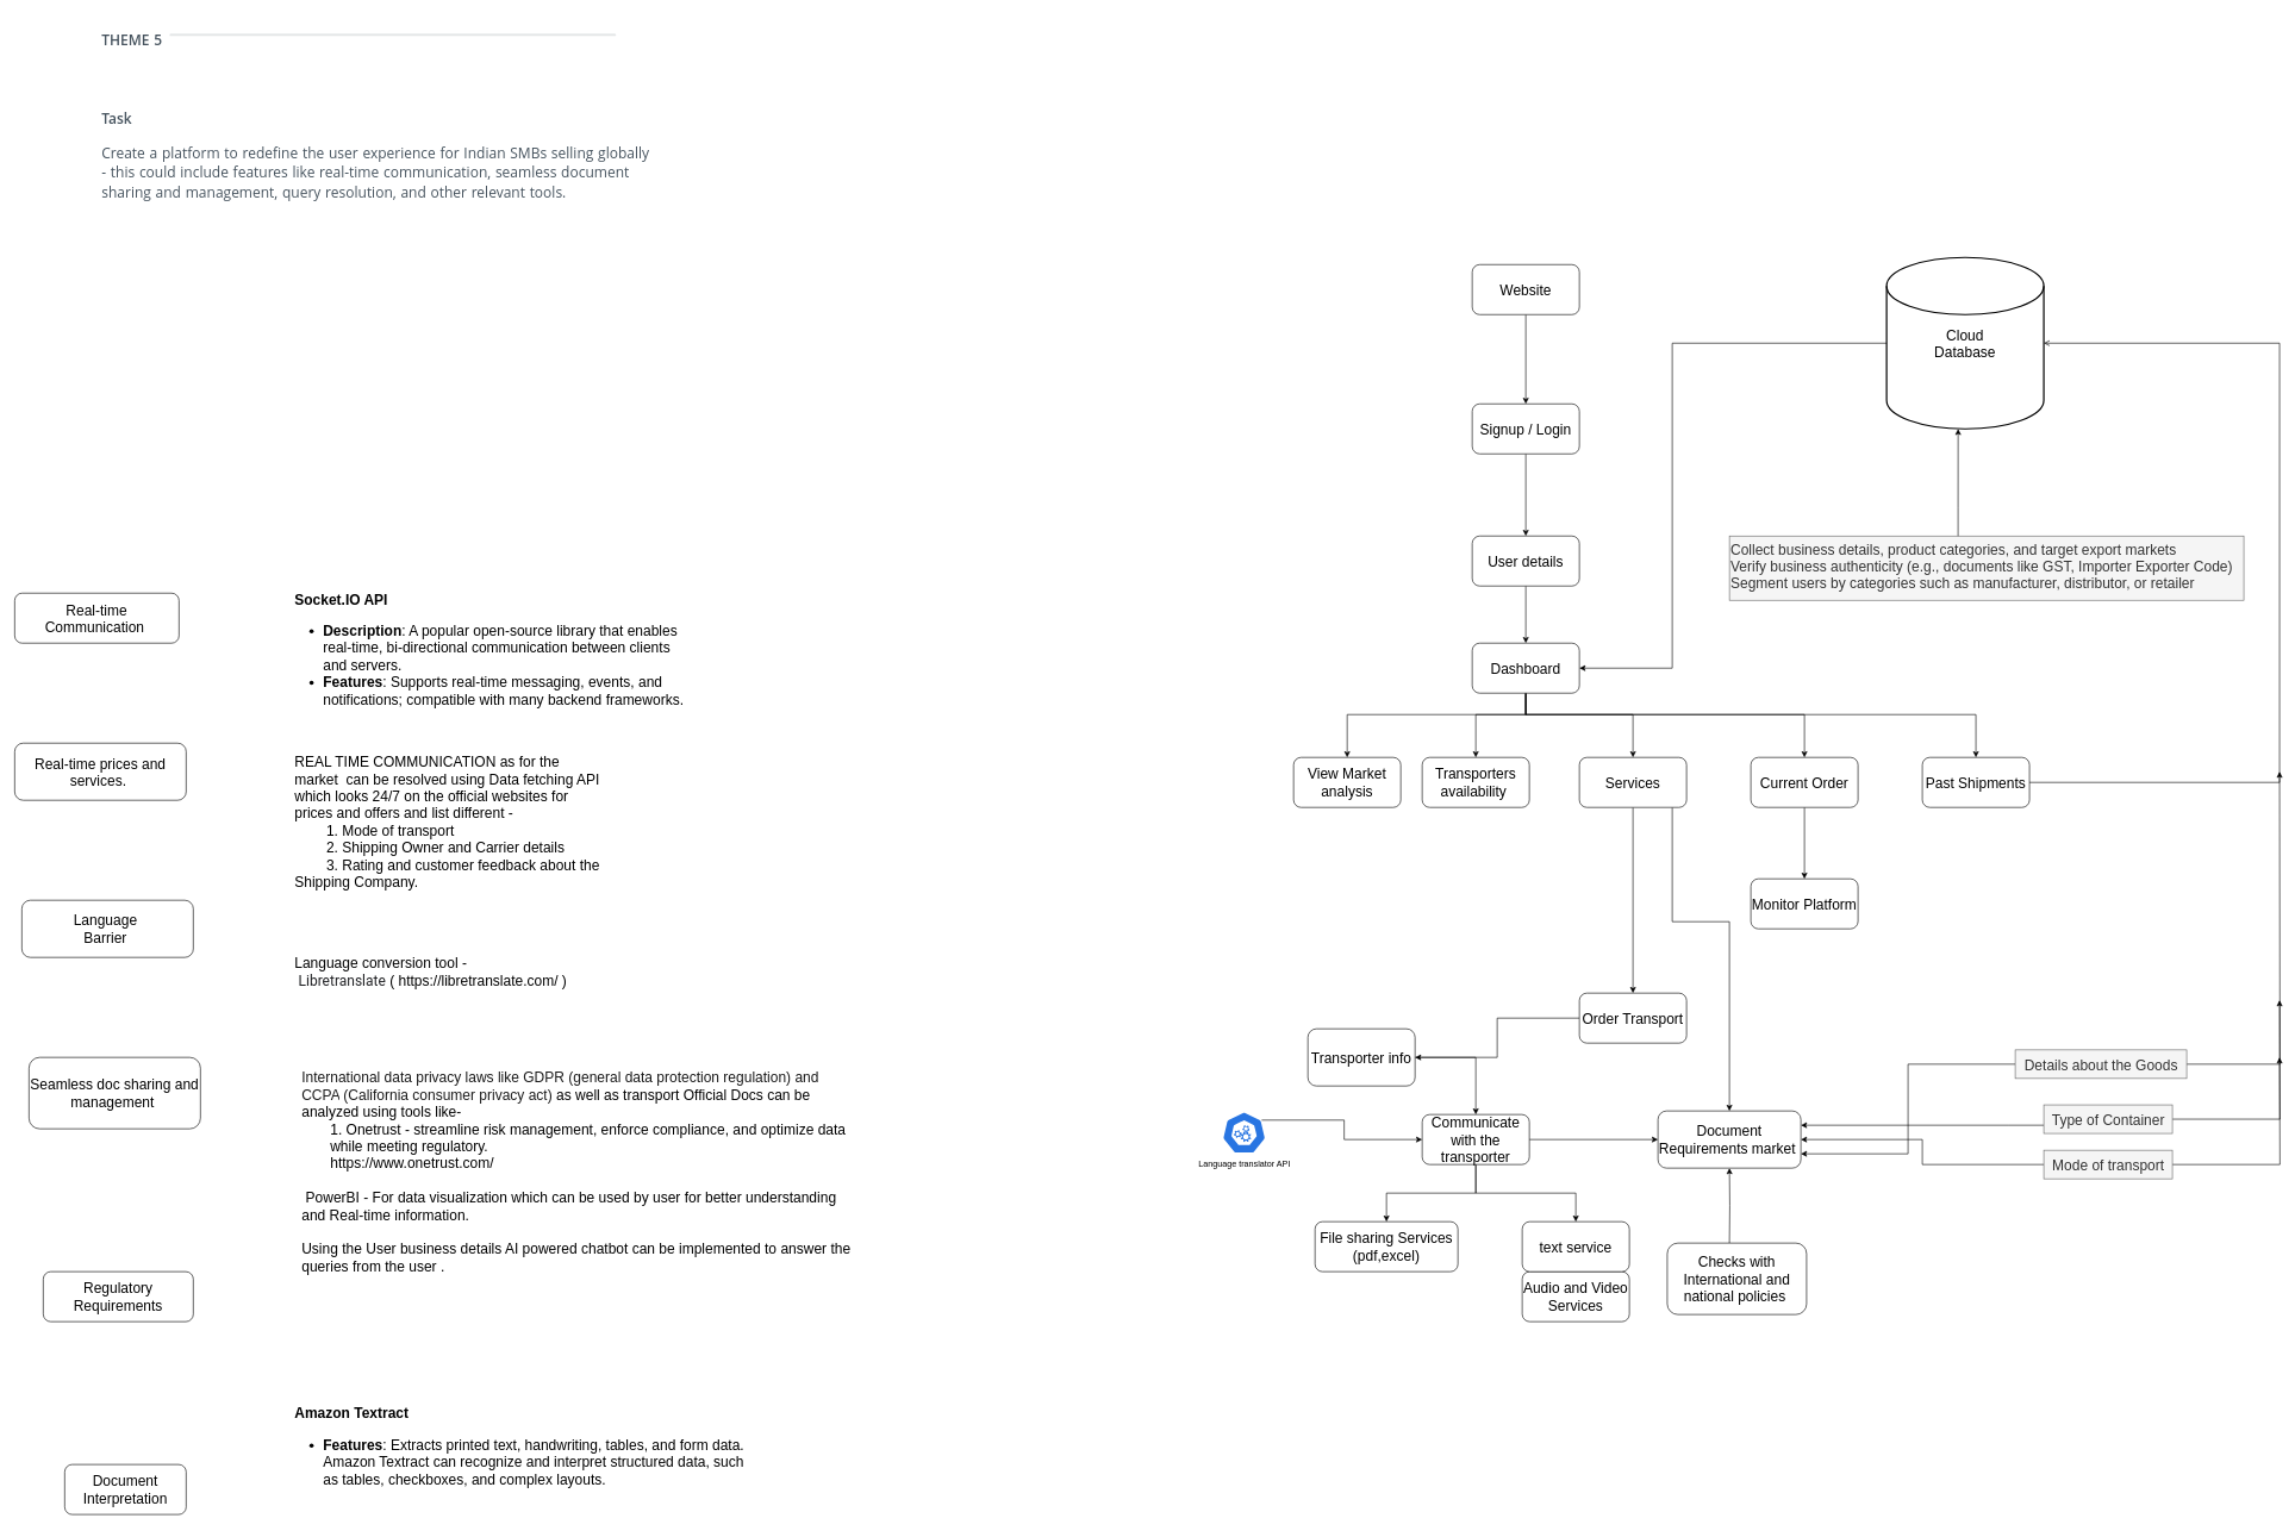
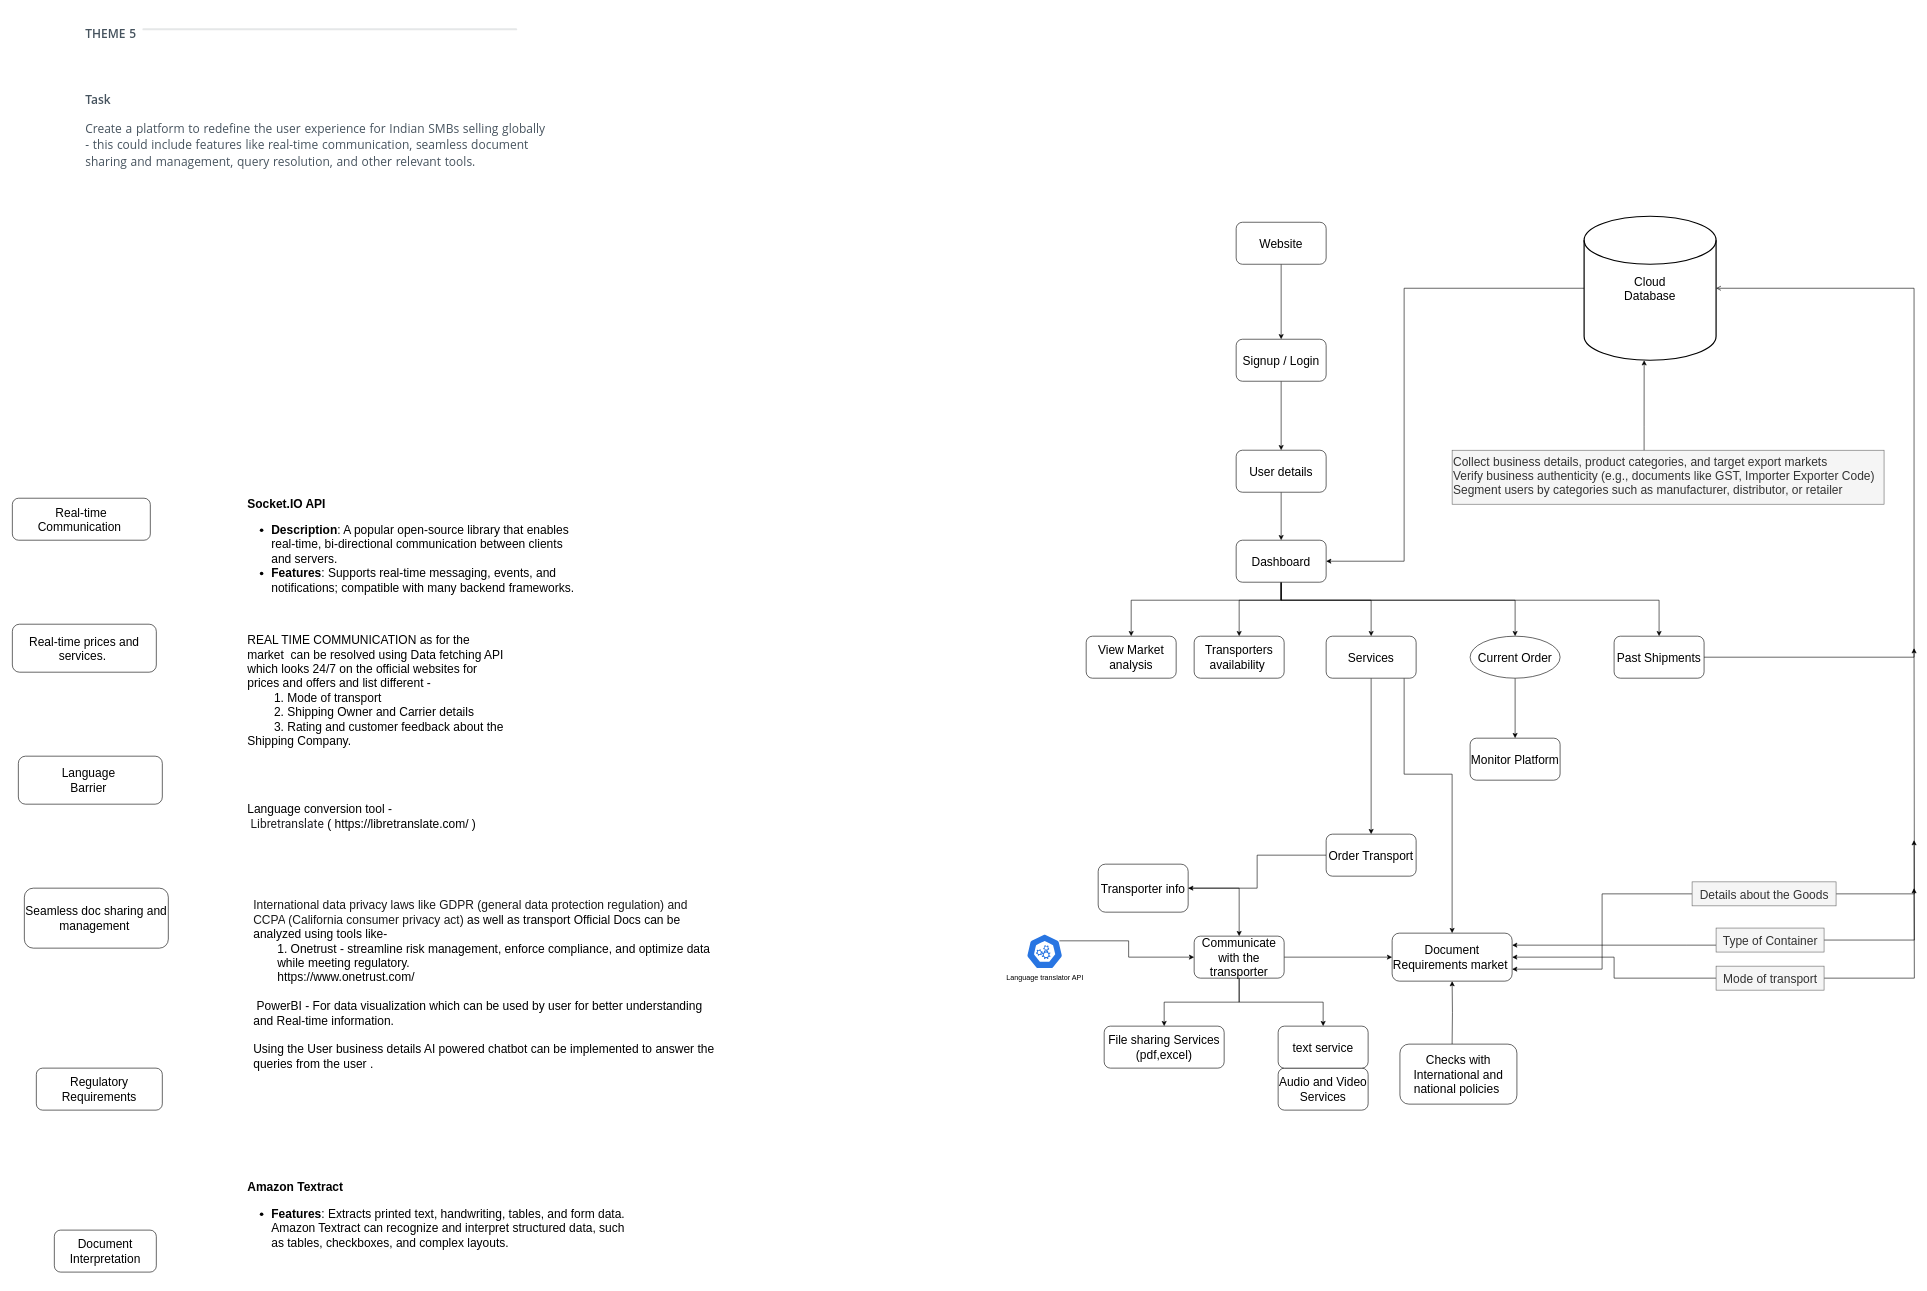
- <mxCell id="61" value="&lt;span style=&quot;font-size: 20px;&quot;&gt;Current Order&lt;/span&gt;" style="rounded=1;whiteSpace=wrap;html=1;" vertex="1" parent="1"><mxGeometry x="2450" y="1060" width="150" height="70" as="geometry" /></mxCell>
+ <mxCell id="61" value="&lt;span style=&quot;font-size: 20px;&quot;&gt;Current Order&lt;/span&gt;" style="ellipse;whiteSpace=wrap;html=1;" vertex="1" parent="1"><mxGeometry x="2450" y="1060" width="150" height="70" as="geometry" /></mxCell>
